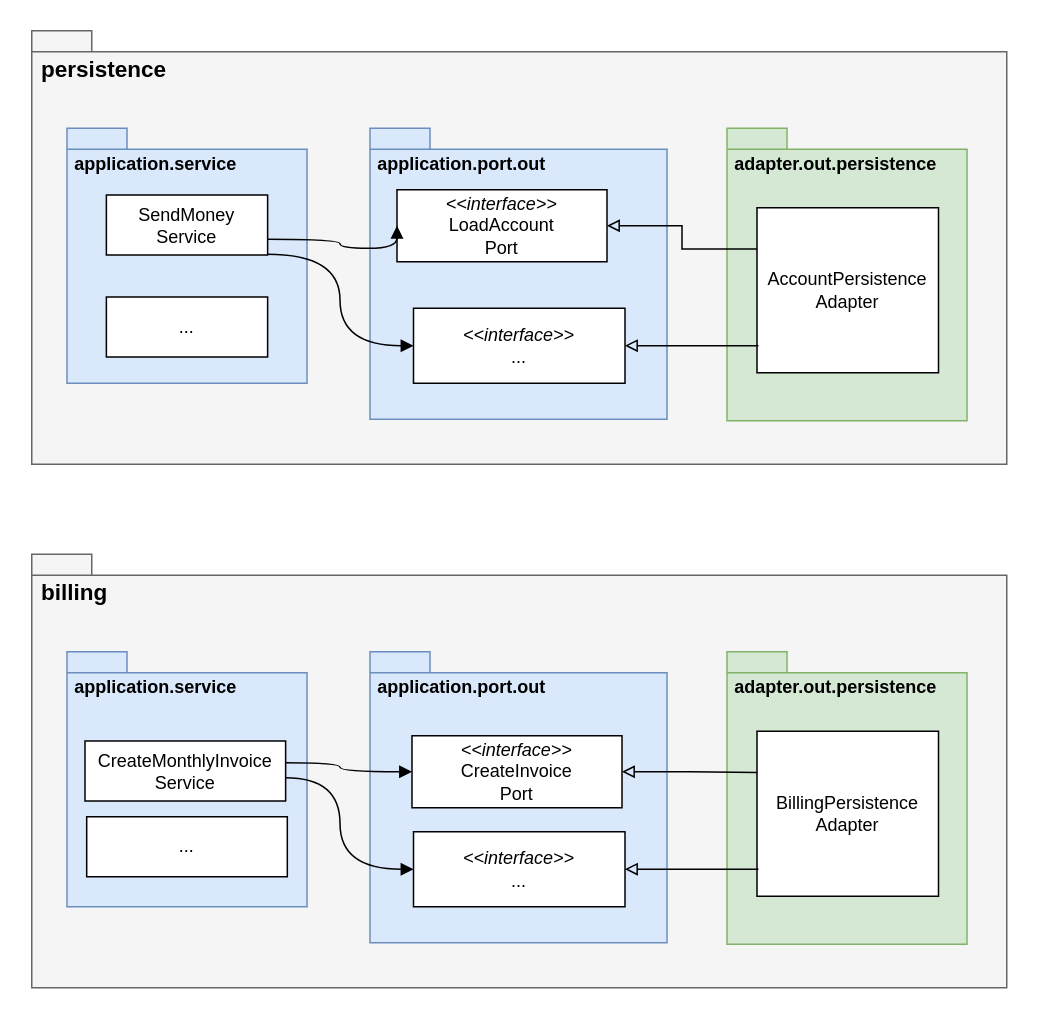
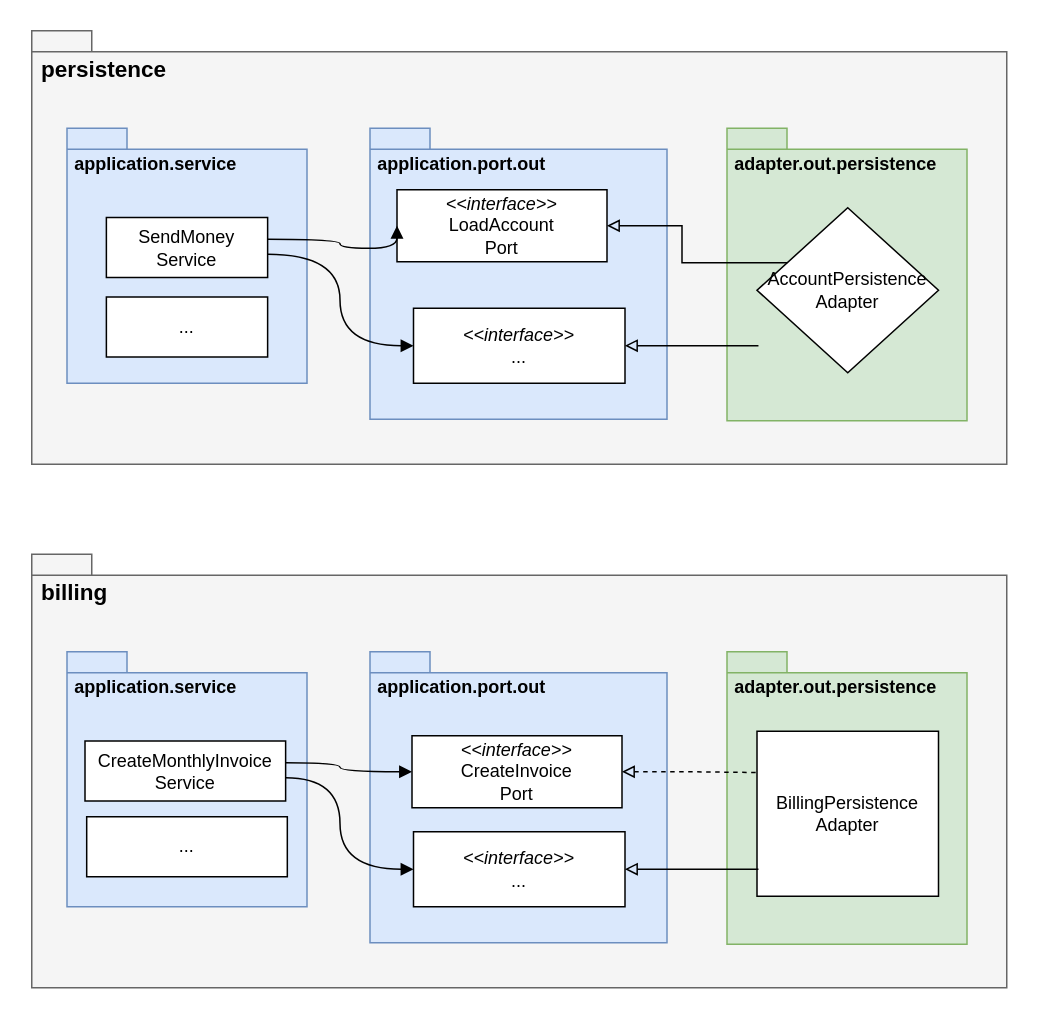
- <mxCell id="8" value="SendMoney&lt;div&gt;Service&lt;/div&gt;" style="rounded=0;whiteSpace=wrap;html=1;" vertex="1" parent="1"><mxGeometry x="70.25" y="129.5" width="107.5" height="40" as="geometry" /></mxCell>
+ <mxCell id="8" value="SendMoney&lt;div&gt;Service&lt;/div&gt;" style="rounded=0;whiteSpace=wrap;html=1;" vertex="1" parent="1"><mxGeometry x="70.25" y="144.5" width="107.5" height="40" as="geometry" /></mxCell>
- <mxCell id="12" value="AccountPersistence&lt;div&gt;Adapter&lt;/div&gt;" style="rounded=0;whiteSpace=wrap;html=1;" vertex="1" parent="1"><mxGeometry x="504" y="138" width="121" height="110" as="geometry" /></mxCell>
+ <mxCell id="12" value="AccountPersistence&lt;div&gt;Adapter&lt;/div&gt;" style="rhombus;whiteSpace=wrap;html=1;" vertex="1" parent="1"><mxGeometry x="504" y="138" width="121" height="110" as="geometry" /></mxCell>
- <mxCell id="25" style="edgeStyle=orthogonalEdgeStyle;rounded=0;orthogonalLoop=1;jettySize=auto;html=1;entryX=0;entryY=0.25;entryDx=0;entryDy=0;endArrow=none;endFill=0;startArrow=block;startFill=0;" edge="1" parent="1" source="17" target="24"><mxGeometry relative="1" as="geometry" /></mxCell>
+ <mxCell id="25" style="edgeStyle=orthogonalEdgeStyle;rounded=0;orthogonalLoop=1;jettySize=auto;html=1;entryX=0;entryY=0.25;entryDx=0;entryDy=0;endArrow=none;endFill=0;startArrow=block;startFill=0;dashed=1;" edge="1" parent="1" source="17" target="24"><mxGeometry relative="1" as="geometry" /></mxCell>
